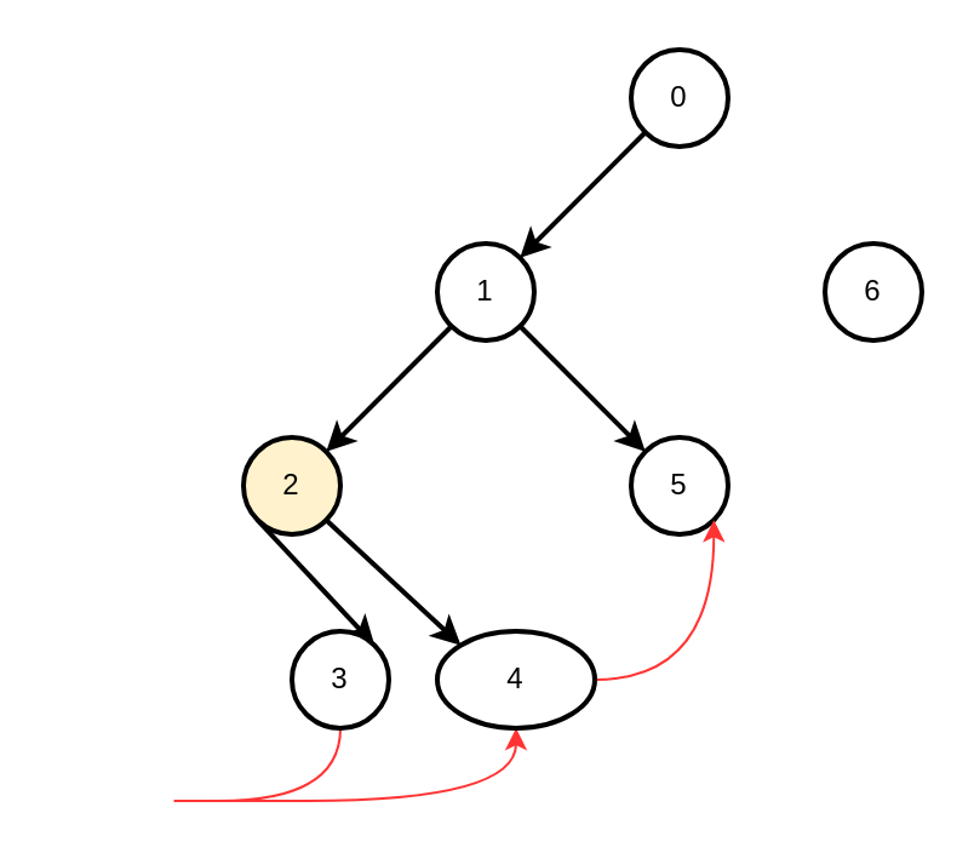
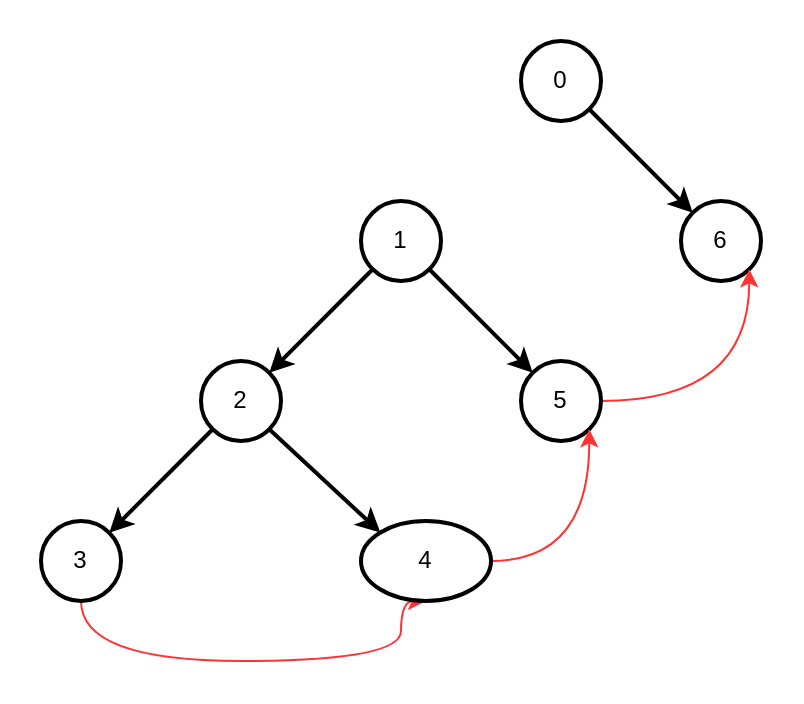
- <mxCell id="2" style="rounded=0;orthogonalLoop=1;jettySize=auto;html=1;exitX=0;exitY=1;exitDx=0;exitDy=0;entryX=1;entryY=0;entryDx=0;entryDy=0;strokeWidth=2;" parent="1" source="4" target="7" edge="1"><mxGeometry relative="1" as="geometry" /></mxCell>
+ <mxCell id="3" style="edgeStyle=none;rounded=0;orthogonalLoop=1;jettySize=auto;html=1;exitX=1;exitY=1;exitDx=0;exitDy=0;strokeWidth=2;" parent="1" source="4" target="8" edge="1"><mxGeometry relative="1" as="geometry" /></mxCell>
+ <mxCell id="12" style="edgeStyle=orthogonalEdgeStyle;curved=1;rounded=0;orthogonalLoop=1;jettySize=auto;html=1;exitX=1;exitY=0.5;exitDx=0;exitDy=0;entryX=1;entryY=1;entryDx=0;entryDy=0;strokeColor=#FF3333;strokeWidth=1;" parent="1" source="13" target="8" edge="1"><mxGeometry relative="1" as="geometry" /></mxCell>
- <mxCell id="11" value="2" style="ellipse;whiteSpace=wrap;html=1;aspect=fixed;strokeWidth=2;fillColor=#fff2cc;" parent="1" vertex="1"><mxGeometry x="100" y="180" width="40" height="40" as="geometry" /></mxCell>
+ <mxCell id="11" value="2" style="ellipse;whiteSpace=wrap;html=1;aspect=fixed;strokeWidth=2;" parent="1" vertex="1"><mxGeometry x="100" y="180" width="40" height="40" as="geometry" /></mxCell>
- <mxCell id="15" value="3" style="ellipse;whiteSpace=wrap;html=1;aspect=fixed;strokeWidth=2;" parent="1" vertex="1"><mxGeometry x="120" y="260" width="40" height="40" as="geometry" /></mxCell>
+ <mxCell id="15" value="3" style="ellipse;whiteSpace=wrap;html=1;aspect=fixed;strokeWidth=2;" parent="1" vertex="1"><mxGeometry x="20" y="260" width="40" height="40" as="geometry" /></mxCell>
